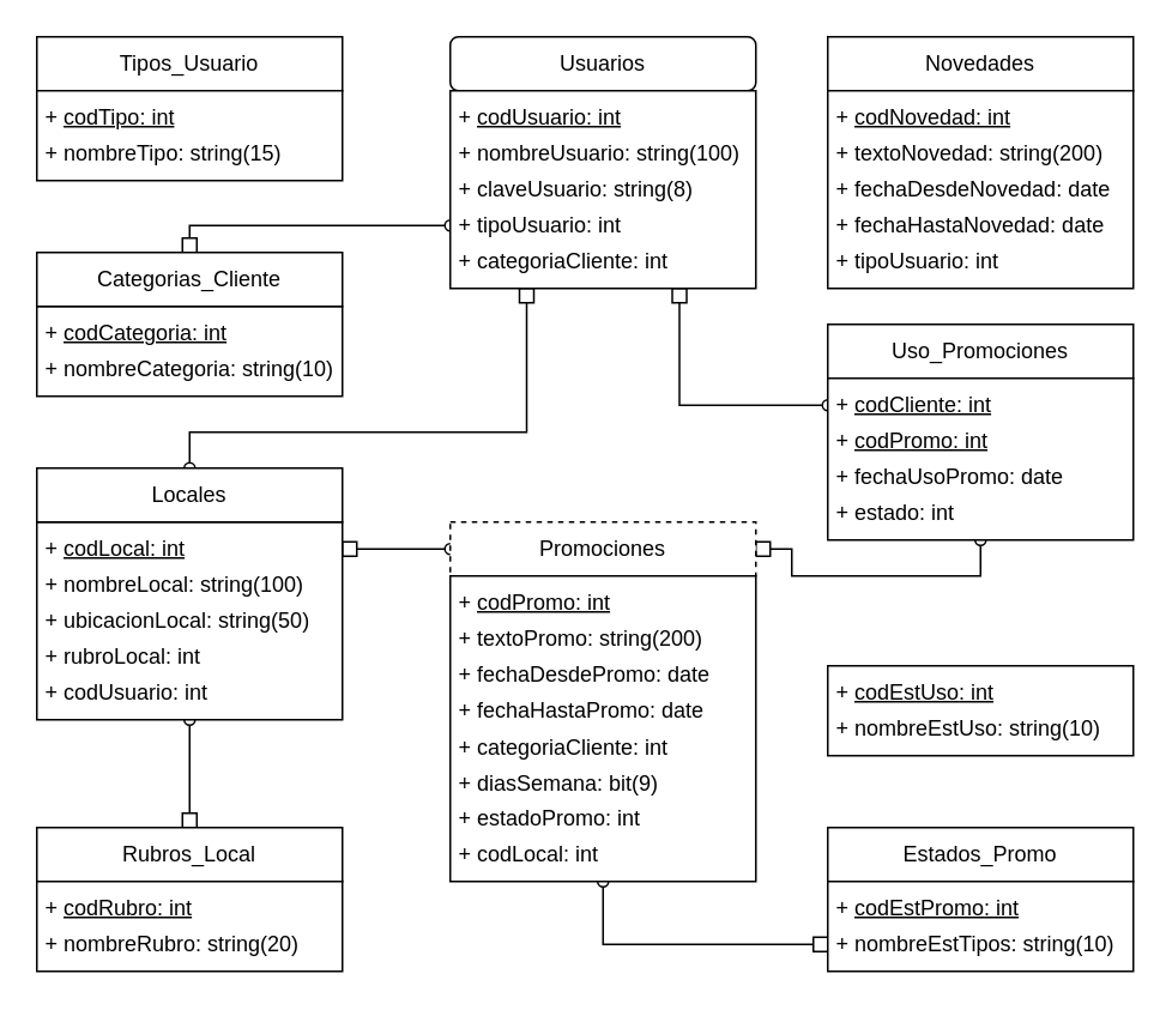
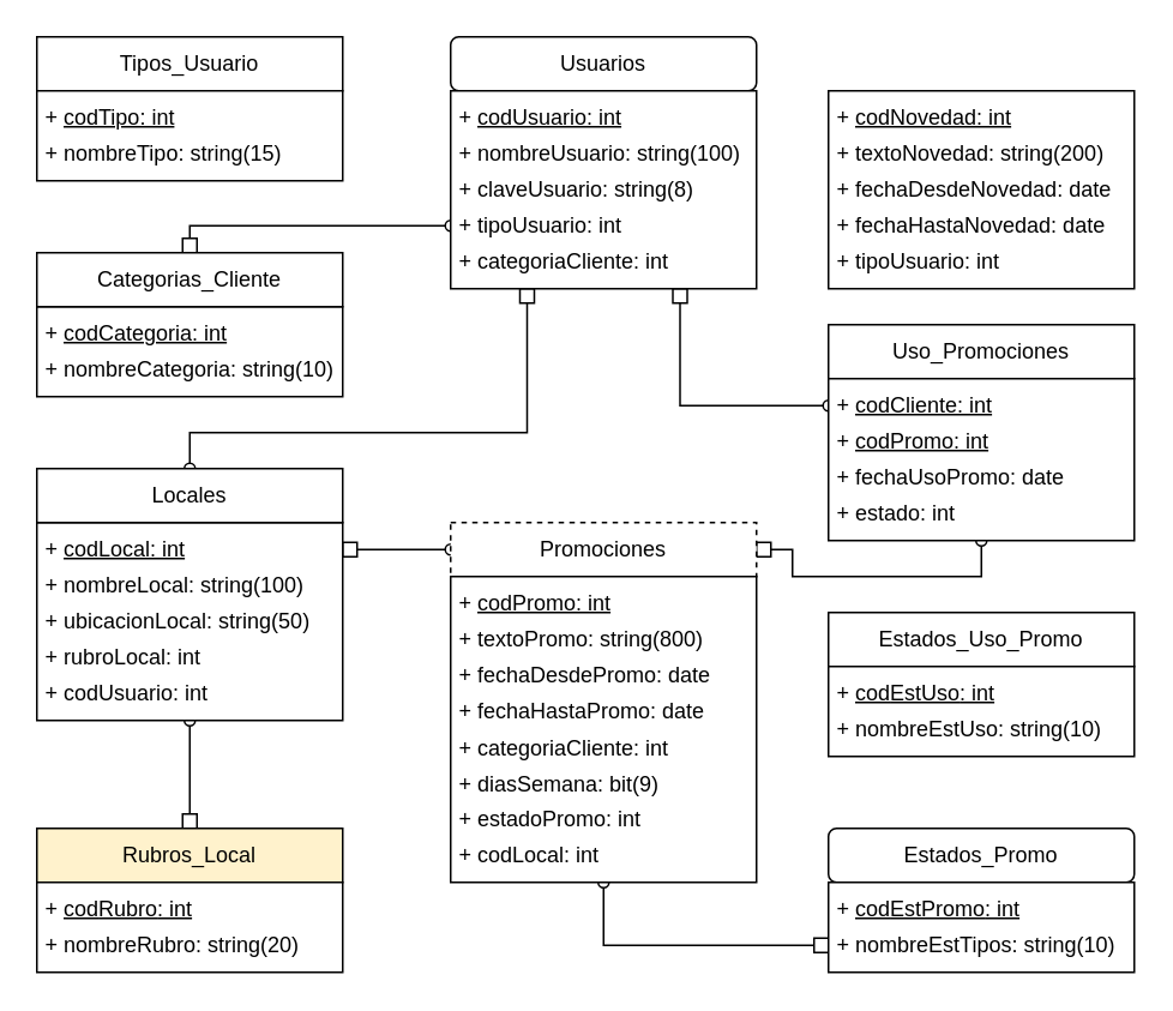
- <mxCell id="17" value="Novedades" style="rounded=0;whiteSpace=wrap;html=1;" vertex="1" parent="1"><mxGeometry x="460" y="20" width="170" height="30" as="geometry" /></mxCell>
- <mxCell id="48" value="+ textoPromo: string(200)" style="text;html=1;align=left;verticalAlign=middle;whiteSpace=wrap;rounded=0;spacing=5;" vertex="1" parent="45"><mxGeometry y="20" width="170" height="30" as="geometry" /></mxCell>
+ <mxCell id="48" value="+ textoPromo: string(800)" style="text;html=1;align=left;verticalAlign=middle;whiteSpace=wrap;rounded=0;spacing=5;" vertex="1" parent="45"><mxGeometry y="20" width="170" height="30" as="geometry" /></mxCell>
+ <mxCell id="71" value="Estados_Uso_Promo" style="rounded=0;whiteSpace=wrap;html=1;" vertex="1" parent="1"><mxGeometry x="460" y="340" width="170" height="30" as="geometry" /></mxCell>
- <mxCell id="32" value="Rubros_Local" style="rounded=0;whiteSpace=wrap;html=1;" vertex="1" parent="1"><mxGeometry x="20" y="460" width="170" height="30" as="geometry" /></mxCell>
+ <mxCell id="32" value="Rubros_Local" style="rounded=0;whiteSpace=wrap;html=1;fillColor=#fff2cc;" vertex="1" parent="1"><mxGeometry x="20" y="460" width="170" height="30" as="geometry" /></mxCell>
- <mxCell id="55" value="Estados_Promo" style="rounded=0;whiteSpace=wrap;html=1;" vertex="1" parent="1"><mxGeometry x="460" y="460" width="170" height="30" as="geometry" /></mxCell>
+ <mxCell id="55" value="Estados_Promo" style="whiteSpace=wrap;html=1;rounded=1;" vertex="1" parent="1"><mxGeometry x="460" y="460" width="170" height="30" as="geometry" /></mxCell>
